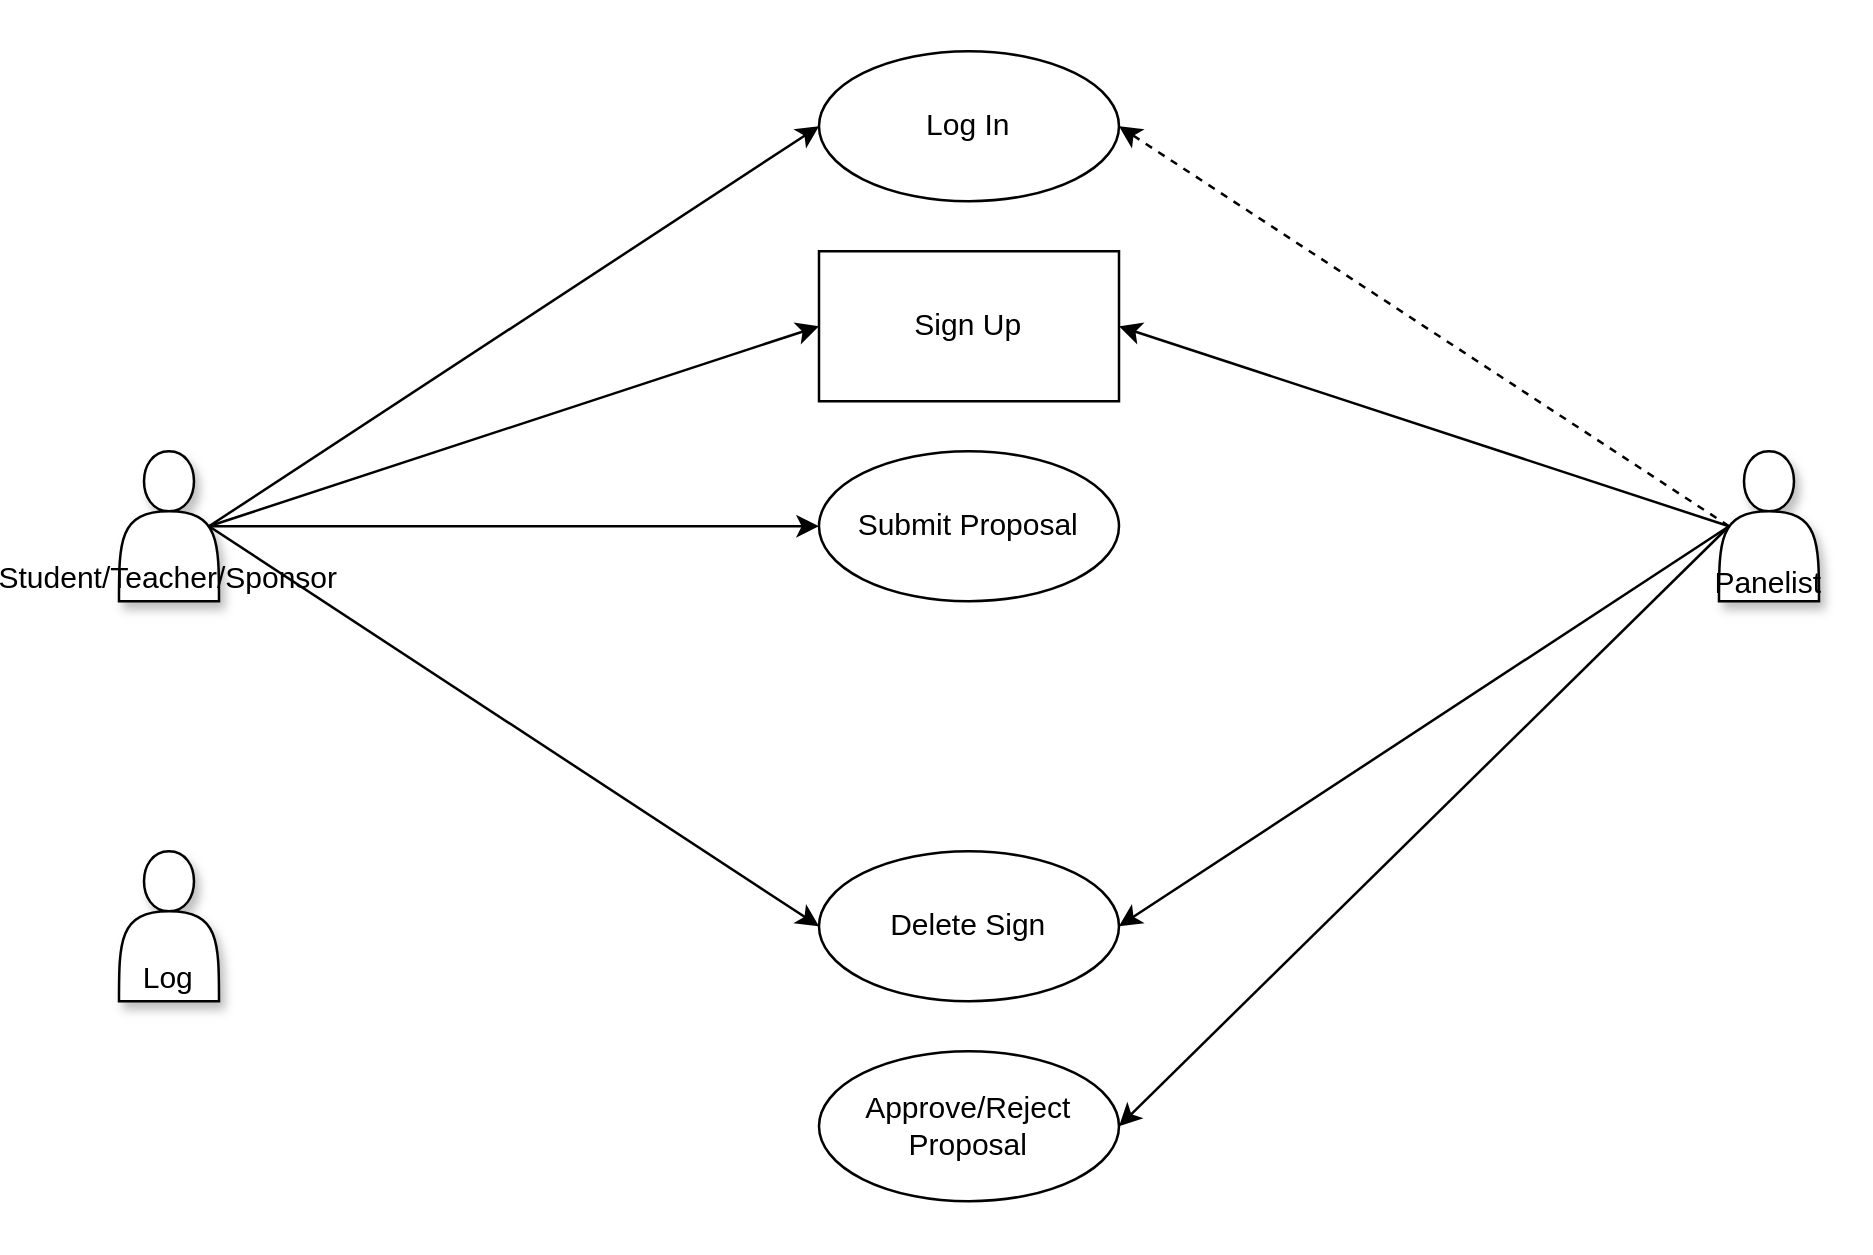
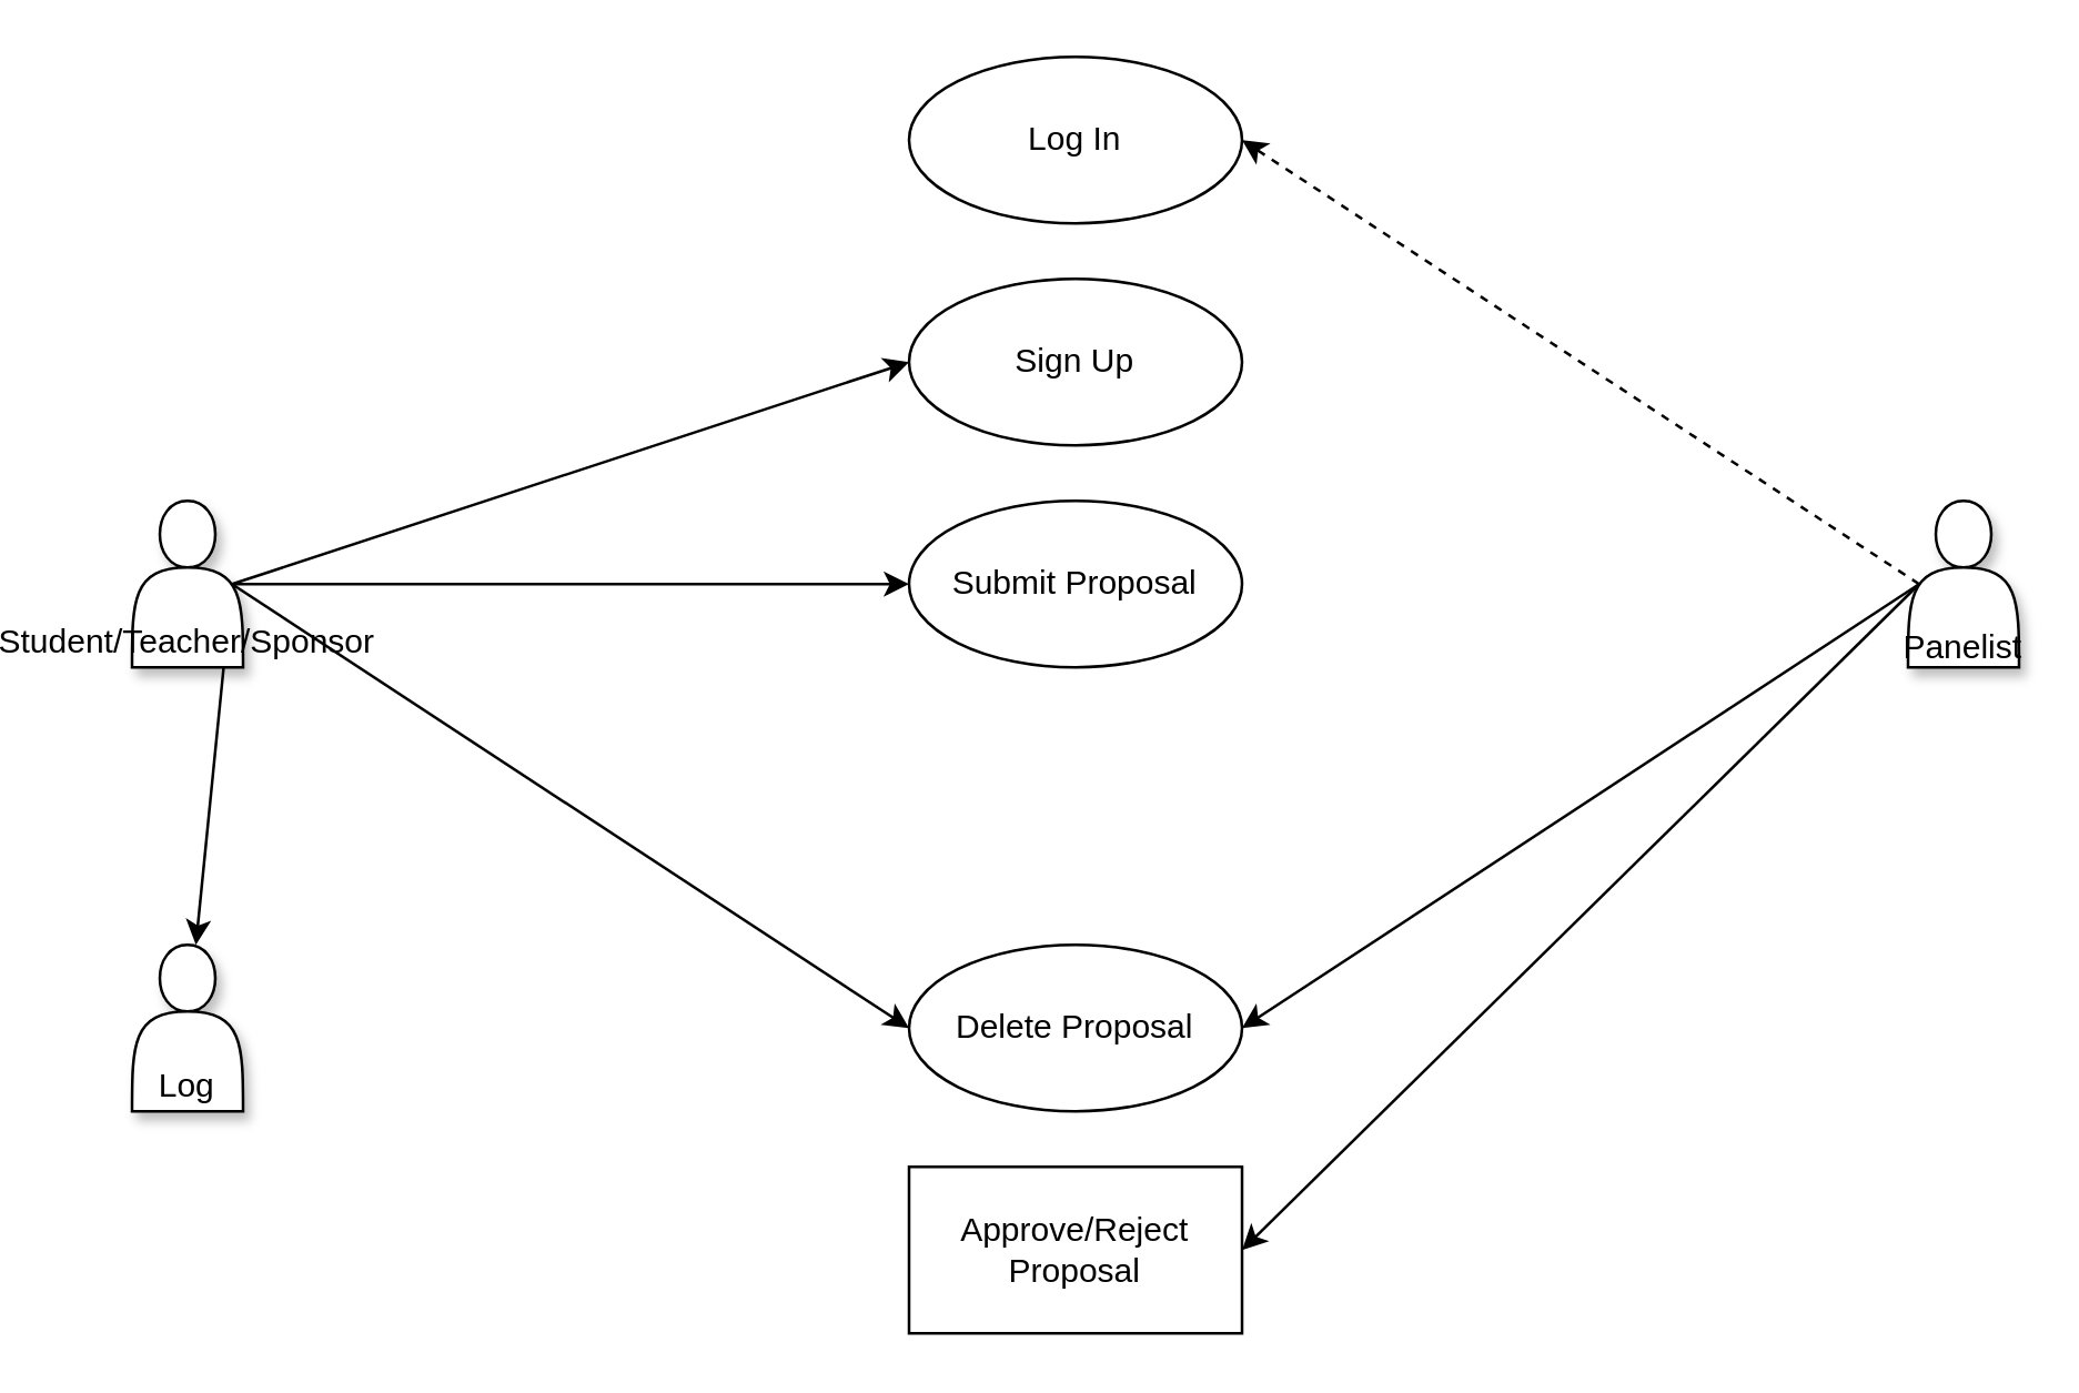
- <mxCell id="2" style="edgeStyle=none;html=1;exitX=0.9;exitY=0.5;exitDx=0;exitDy=0;exitPerimeter=0;entryX=0;entryY=0.5;entryDx=0;entryDy=0;" edge="1" parent="1" source="6" target="14"><mxGeometry relative="1" as="geometry" /></mxCell>
+ <mxCell id="2" style="edgeStyle=none;html=1;exitX=0.9;exitY=0.5;exitDx=0;exitDy=0;exitPerimeter=0;" edge="1" parent="1" source="6" target="12"><mxGeometry relative="1" as="geometry" /></mxCell>
- <mxCell id="13" value="Sign Up" style="whiteSpace=wrap;html=1;rounded=0;" vertex="1" parent="1"><mxGeometry x="300" y="100" width="120" height="60" as="geometry" /></mxCell>
+ <mxCell id="13" value="Sign Up" style="ellipse;whiteSpace=wrap;html=1;" vertex="1" parent="1"><mxGeometry x="300" y="100" width="120" height="60" as="geometry" /></mxCell>
- <mxCell id="8" style="edgeStyle=none;html=1;exitX=0.1;exitY=0.5;exitDx=0;exitDy=0;exitPerimeter=0;entryX=1;entryY=0.5;entryDx=0;entryDy=0;" edge="1" parent="1" source="11" target="13"><mxGeometry relative="1" as="geometry" /></mxCell>
- <mxCell id="16" value="Delete Sign" style="ellipse;whiteSpace=wrap;html=1;" vertex="1" parent="1"><mxGeometry x="300" y="340" width="120" height="60" as="geometry" /></mxCell>
+ <mxCell id="16" value="Delete Proposal" style="ellipse;whiteSpace=wrap;html=1;" vertex="1" parent="1"><mxGeometry x="300" y="340" width="120" height="60" as="geometry" /></mxCell>
- <mxCell id="17" value="Approve/Reject Proposal" style="ellipse;whiteSpace=wrap;html=1;" vertex="1" parent="1"><mxGeometry x="300" y="420" width="120" height="60" as="geometry" /></mxCell>
+ <mxCell id="17" value="Approve/Reject Proposal" style="whiteSpace=wrap;html=1;rounded=0;" vertex="1" parent="1"><mxGeometry x="300" y="420" width="120" height="60" as="geometry" /></mxCell>
